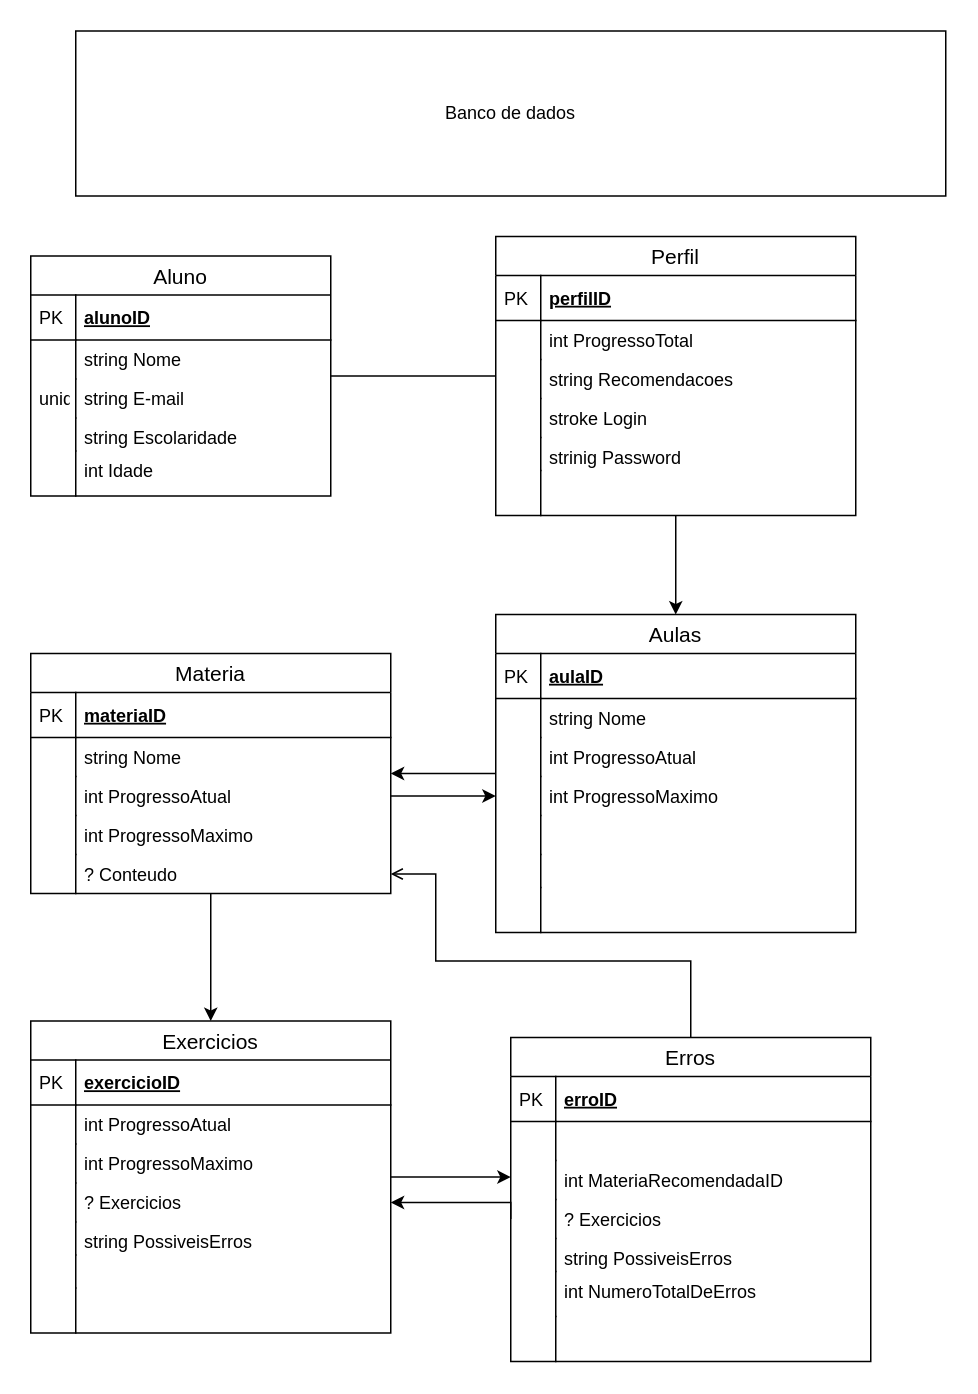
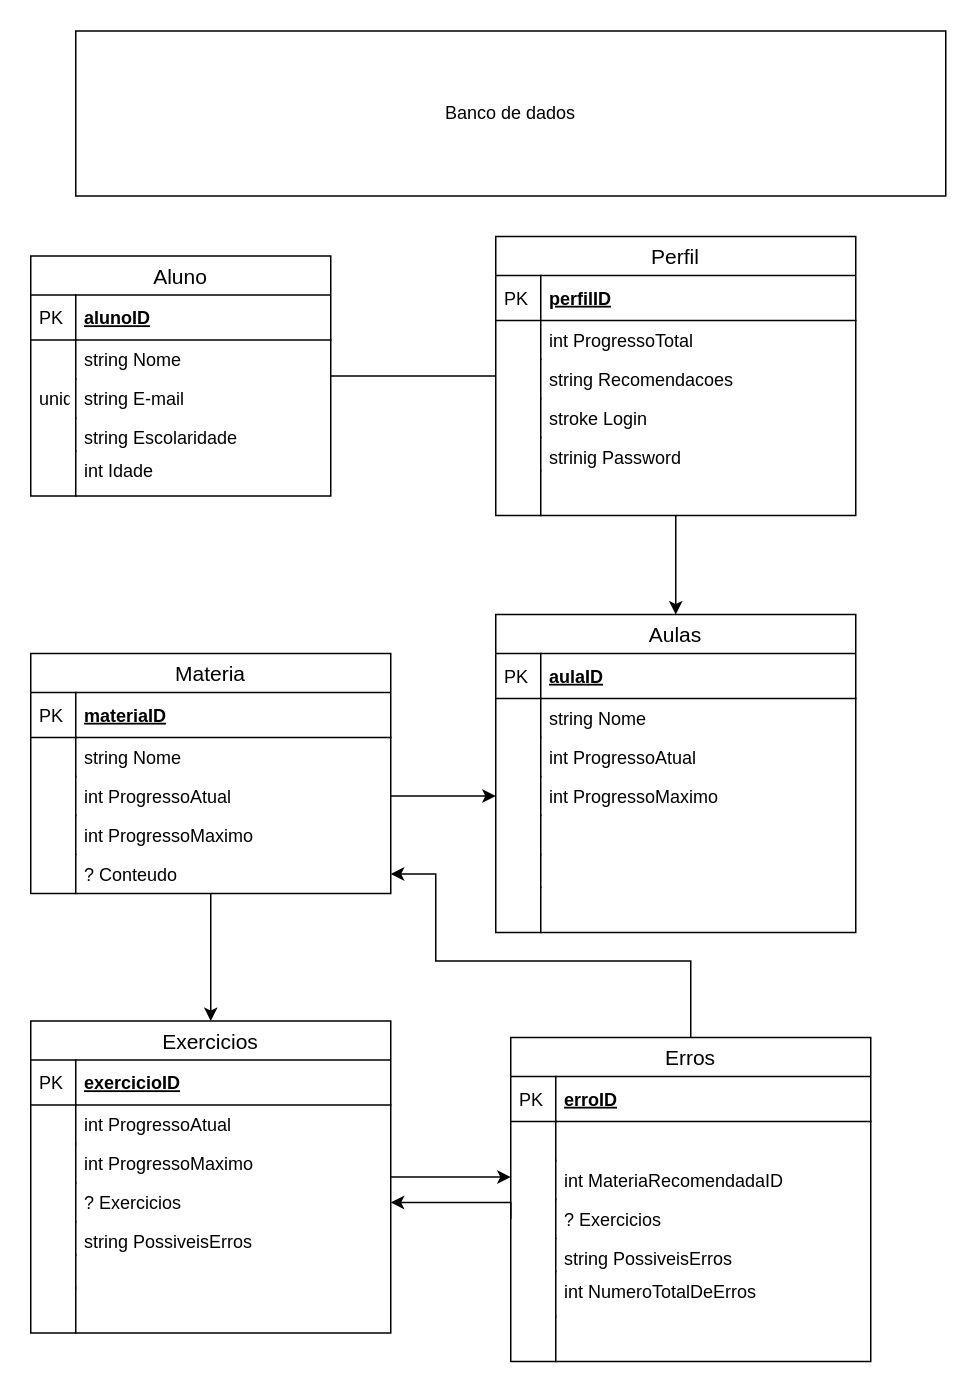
- <mxCell id="29" value="" style="edgeStyle=orthogonalEdgeStyle;rounded=0;orthogonalLoop=1;jettySize=auto;html=1;" edge="1" parent="1" source="30" target="46"><mxGeometry relative="1" as="geometry" /></mxCell>
- <mxCell id="73" style="edgeStyle=orthogonalEdgeStyle;rounded=0;orthogonalLoop=1;jettySize=auto;html=1;exitX=0.5;exitY=0;exitDx=0;exitDy=0;entryX=1;entryY=0.5;entryDx=0;entryDy=0;endArrow=open;" edge="1" parent="1" source="74" target="55"><mxGeometry relative="1" as="geometry"><Array as="points"><mxPoint x="460" y="640" /><mxPoint x="290" y="640" /><mxPoint x="290" y="582" /></Array></mxGeometry></mxCell>
+ <mxCell id="73" style="edgeStyle=orthogonalEdgeStyle;rounded=0;orthogonalLoop=1;jettySize=auto;html=1;exitX=0.5;exitY=0;exitDx=0;exitDy=0;entryX=1;entryY=0.5;entryDx=0;entryDy=0;" edge="1" parent="1" source="74" target="55"><mxGeometry relative="1" as="geometry"><Array as="points"><mxPoint x="460" y="640" /><mxPoint x="290" y="640" /><mxPoint x="290" y="582" /></Array></mxGeometry></mxCell>
